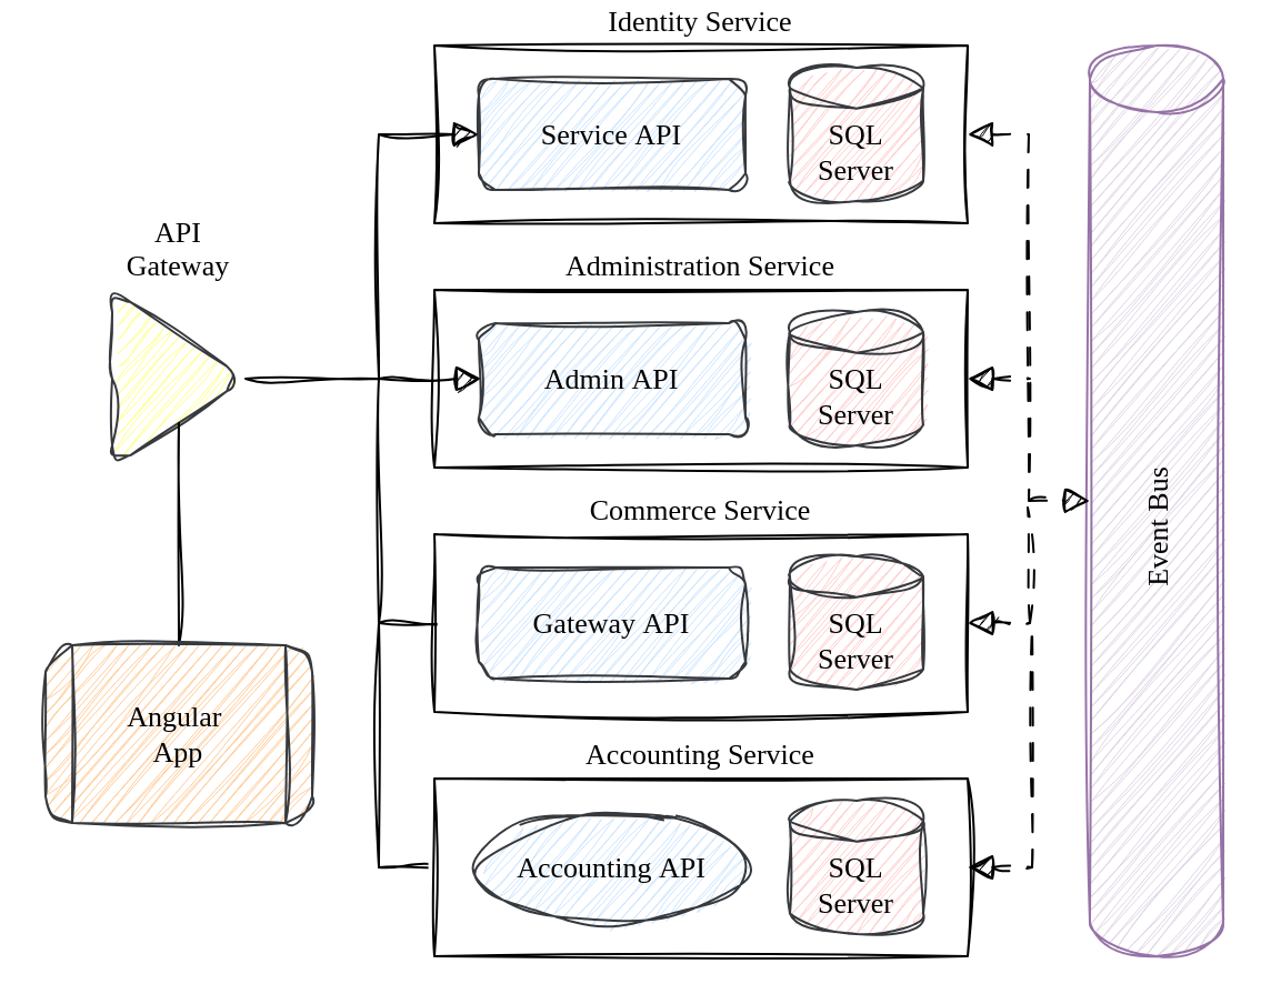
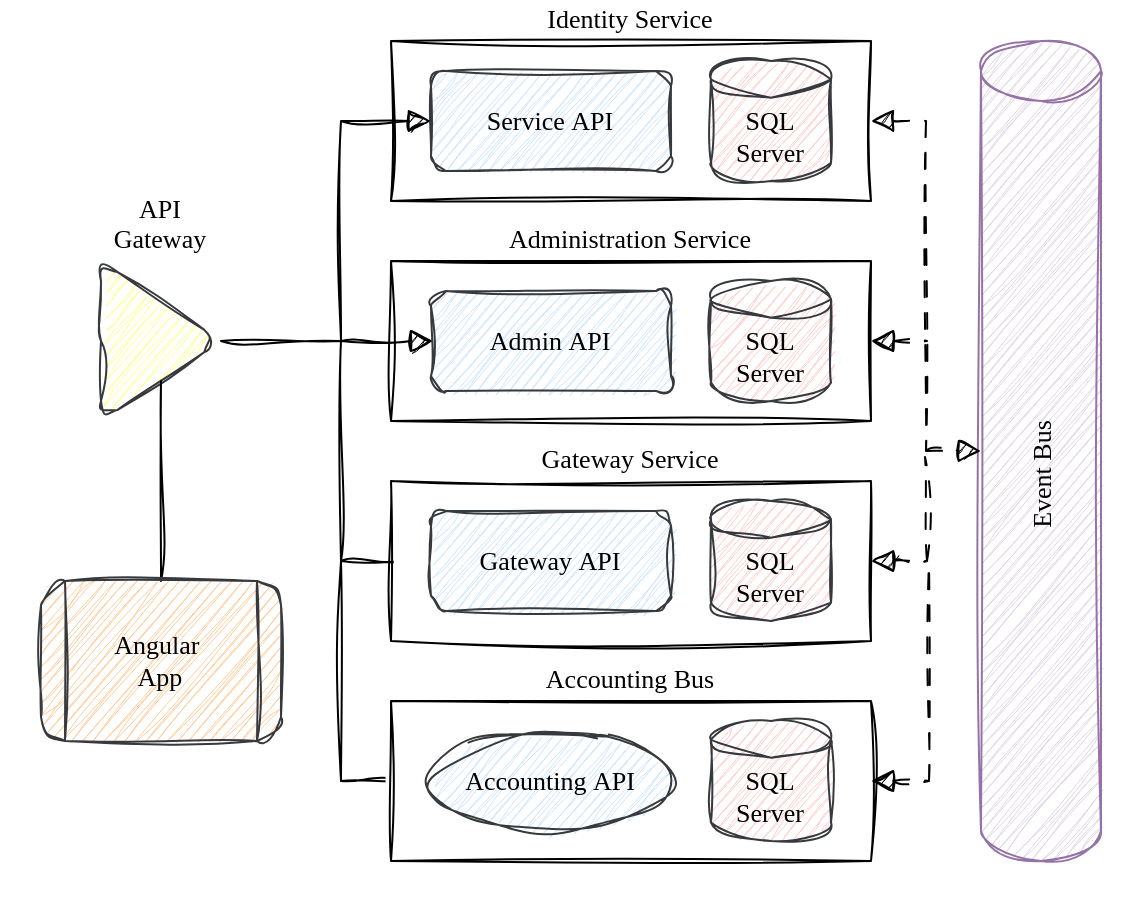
- <mxCell id="21" value="Commerce Service" style="rounded=0;whiteSpace=wrap;html=1;shadow=0;glass=0;sketch=1;jiggle=2;curveFitting=1;align=center;verticalAlign=bottom;fontFamily=Comic Sans MS;fontSize=13;labelPosition=center;verticalLabelPosition=top;" parent="20" vertex="1"><mxGeometry width="240" height="80" as="geometry" /></mxCell>
+ <mxCell id="21" value="Gateway Service" style="rounded=0;whiteSpace=wrap;html=1;shadow=0;glass=0;sketch=1;jiggle=2;curveFitting=1;align=center;verticalAlign=bottom;fontFamily=Comic Sans MS;fontSize=13;labelPosition=center;verticalLabelPosition=top;" parent="20" vertex="1"><mxGeometry width="240" height="80" as="geometry" /></mxCell>
- <mxCell id="17" value="Accounting Service" style="rounded=0;whiteSpace=wrap;html=1;shadow=0;glass=0;sketch=1;jiggle=2;curveFitting=1;align=center;verticalAlign=bottom;fontFamily=Comic Sans MS;fontSize=13;labelPosition=center;verticalLabelPosition=top;" parent="16" vertex="1"><mxGeometry width="240" height="80" as="geometry" /></mxCell>
+ <mxCell id="17" value="Accounting Bus" style="rounded=0;whiteSpace=wrap;html=1;shadow=0;glass=0;sketch=1;jiggle=2;curveFitting=1;align=center;verticalAlign=bottom;fontFamily=Comic Sans MS;fontSize=13;labelPosition=center;verticalLabelPosition=top;" parent="16" vertex="1"><mxGeometry width="240" height="80" as="geometry" /></mxCell>
